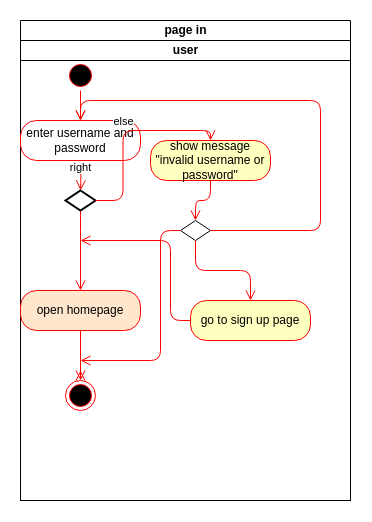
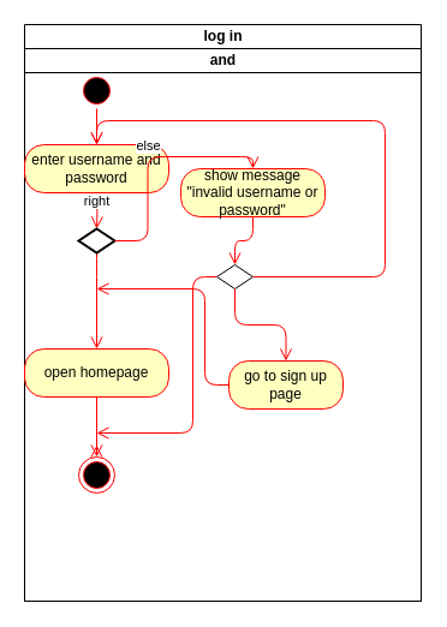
- <mxCell id="2" value="page in" style="swimlane;html=1;childLayout=stackLayout;resizeParent=1;resizeParentMax=0;startSize=20;" vertex="1" parent="1"><mxGeometry x="20" y="20" width="330" height="480" as="geometry" /></mxCell>
+ <mxCell id="2" value="log in" style="swimlane;html=1;childLayout=stackLayout;resizeParent=1;resizeParentMax=0;startSize=20;" vertex="1" parent="1"><mxGeometry x="20" y="20" width="330" height="480" as="geometry" /></mxCell>
- <mxCell id="3" value="user" style="swimlane;html=1;startSize=20;" vertex="1" parent="2"><mxGeometry y="20" width="330" height="460" as="geometry" /></mxCell>
+ <mxCell id="3" value="and" style="swimlane;html=1;startSize=20;" vertex="1" parent="2"><mxGeometry y="20" width="330" height="460" as="geometry" /></mxCell>
- <mxCell id="8" value="enter username and password" style="rounded=1;whiteSpace=wrap;html=1;arcSize=40;fontColor=#000000;fillColor=#ffffff;strokeColor=#ff0000;" vertex="1" parent="3"><mxGeometry y="80" width="120" height="40" as="geometry" /></mxCell>
+ <mxCell id="8" value="enter username and password" style="rounded=1;whiteSpace=wrap;html=1;arcSize=40;fontColor=#000000;fillColor=#ffffc0;strokeColor=#ff0000;" vertex="1" parent="3"><mxGeometry y="80" width="120" height="40" as="geometry" /></mxCell>
- <mxCell id="12" value="open homepage" style="rounded=1;whiteSpace=wrap;html=1;arcSize=40;fontColor=#000000;fillColor=#ffe6cc;strokeColor=#ff0000;" vertex="1" parent="3"><mxGeometry y="250" width="120" height="40" as="geometry" /></mxCell>
+ <mxCell id="12" value="open homepage" style="rounded=1;whiteSpace=wrap;html=1;arcSize=40;fontColor=#000000;fillColor=#ffffc0;strokeColor=#ff0000;" vertex="1" parent="3"><mxGeometry y="250" width="120" height="40" as="geometry" /></mxCell>
- <mxCell id="19" value="go to sign up page" style="rounded=1;whiteSpace=wrap;html=1;arcSize=40;fontColor=#000000;fillColor=#ffffc0;strokeColor=#ff0000;" vertex="1" parent="3"><mxGeometry x="170" y="260" width="120" height="40" as="geometry" /></mxCell>
+ <mxCell id="19" value="go to sign up page" style="rounded=1;whiteSpace=wrap;html=1;arcSize=40;fontColor=#000000;fillColor=#ffffc0;strokeColor=#ff0000;" vertex="1" parent="3"><mxGeometry x="170" y="260" width="95" height="40" as="geometry" /></mxCell>
